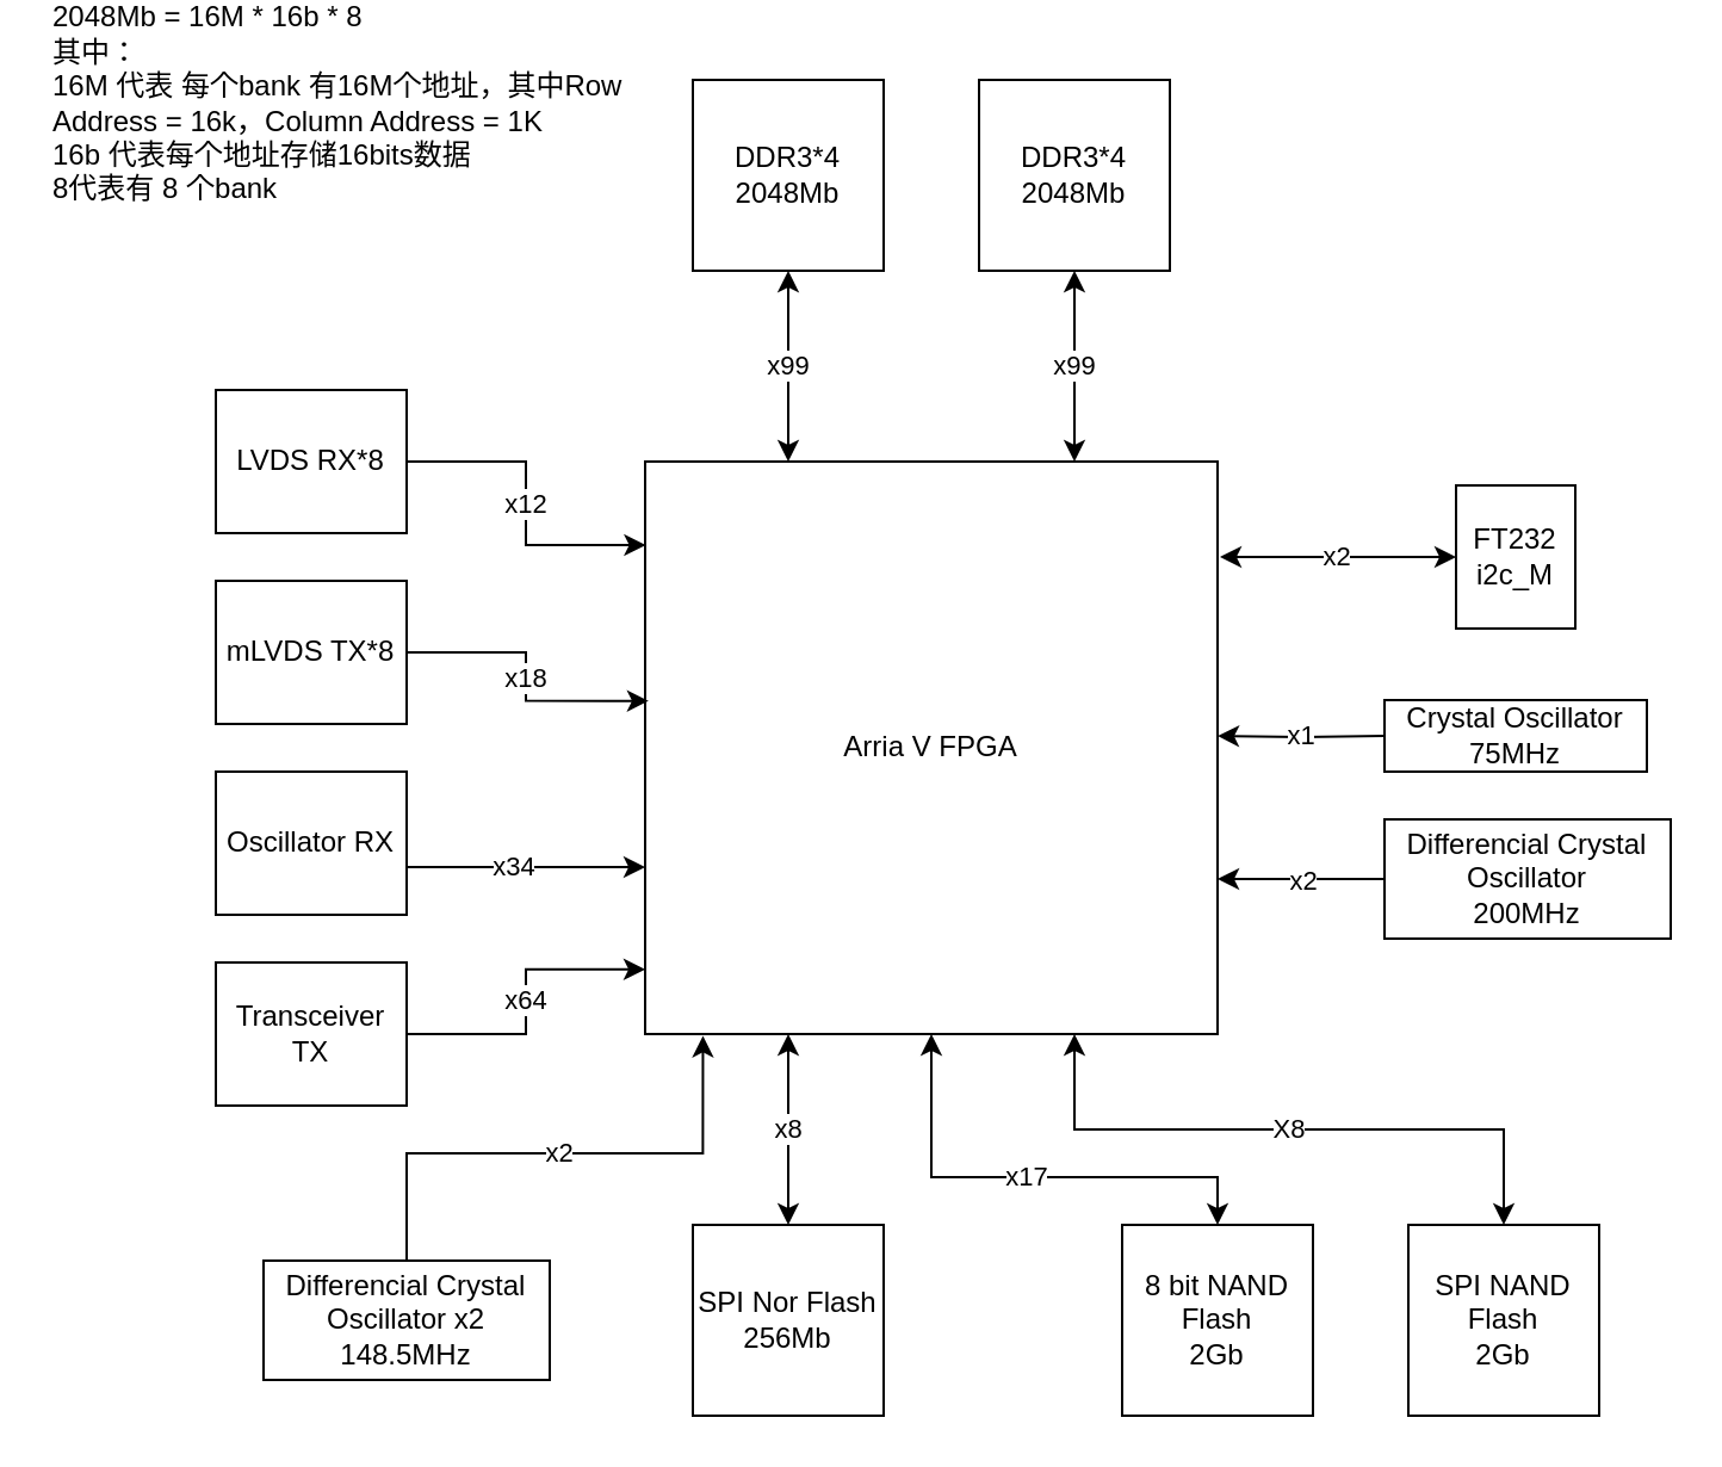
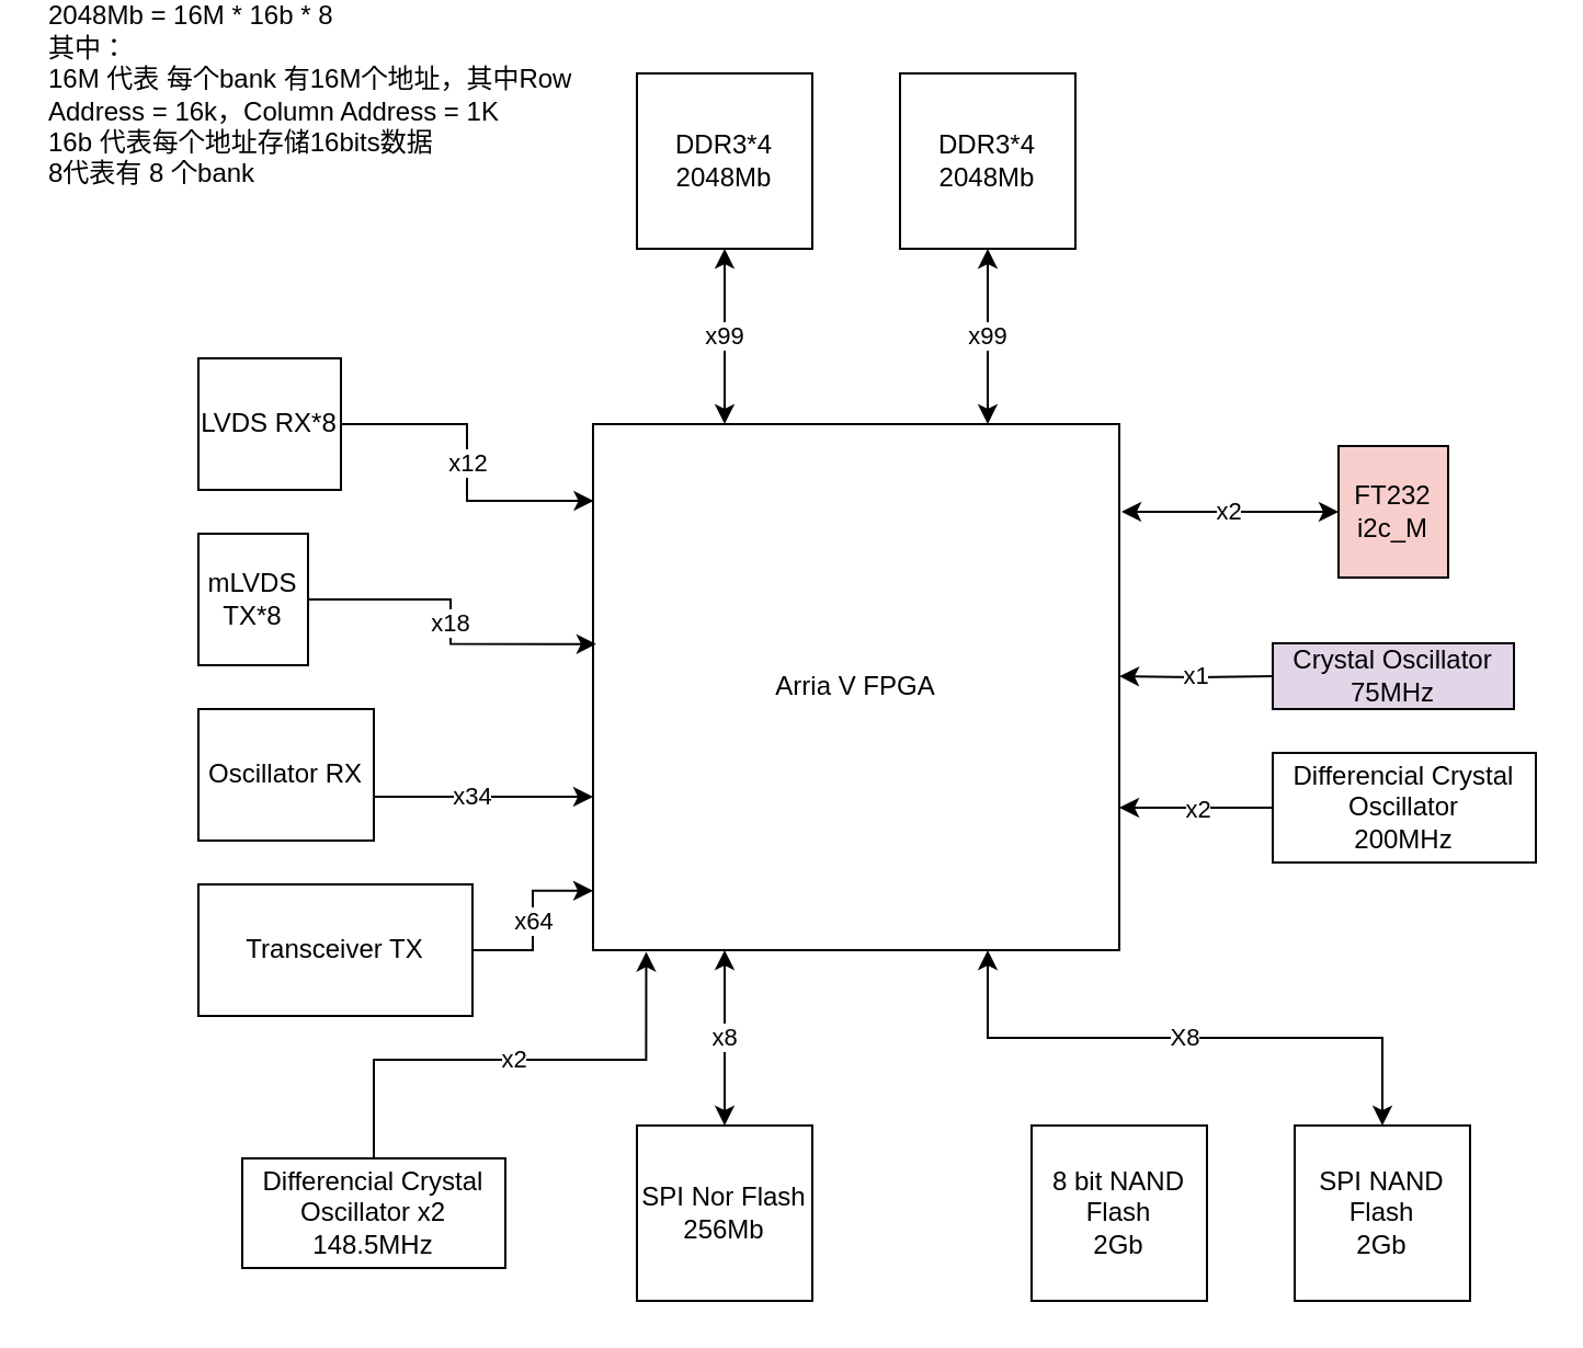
- <mxCell id="11" value="LVDS RX*8" style="rounded=0;whiteSpace=wrap;html=1;" parent="1" vertex="1"><mxGeometry x="90" y="150" width="80" height="60" as="geometry" /></mxCell>
+ <mxCell id="11" value="LVDS RX*8" style="rounded=0;whiteSpace=wrap;html=1;" parent="1" vertex="1"><mxGeometry x="90" y="150" width="65" height="60" as="geometry" /></mxCell>
- <mxCell id="14" value="FT232&lt;br&gt;i2c_M" style="rounded=0;whiteSpace=wrap;html=1;rotation=0;" parent="1" vertex="1"><mxGeometry x="610" y="190" width="50" height="60" as="geometry" /></mxCell>
+ <mxCell id="14" value="FT232&lt;br&gt;i2c_M" style="rounded=0;whiteSpace=wrap;html=1;rotation=0;fillColor=#f8cecc;" parent="1" vertex="1"><mxGeometry x="610" y="190" width="50" height="60" as="geometry" /></mxCell>
- <mxCell id="27" value="mLVDS TX*8" style="rounded=0;whiteSpace=wrap;html=1;" parent="1" vertex="1"><mxGeometry x="90" y="230" width="80" height="60" as="geometry" /></mxCell>
+ <mxCell id="27" value="mLVDS TX*8" style="rounded=0;whiteSpace=wrap;html=1;" parent="1" vertex="1"><mxGeometry x="90" y="230" width="50" height="60" as="geometry" /></mxCell>
- <mxCell id="9" value="Crystal Oscillator&lt;br&gt;75MHz" style="rounded=0;whiteSpace=wrap;html=1;rotation=0;" parent="1" vertex="1"><mxGeometry x="580" y="280" width="110" height="30" as="geometry" /></mxCell>
+ <mxCell id="9" value="Crystal Oscillator&lt;br&gt;75MHz" style="rounded=0;whiteSpace=wrap;html=1;rotation=0;fillColor=#e1d5e7;" parent="1" vertex="1"><mxGeometry x="580" y="280" width="110" height="30" as="geometry" /></mxCell>
- <mxCell id="29" value="Transceiver TX" style="rounded=0;whiteSpace=wrap;html=1;" parent="1" vertex="1"><mxGeometry x="90" y="390" width="80" height="60" as="geometry" /></mxCell>
+ <mxCell id="29" value="Transceiver TX" style="rounded=0;whiteSpace=wrap;html=1;" parent="1" vertex="1"><mxGeometry x="90" y="390" width="125" height="60" as="geometry" /></mxCell>
- <mxCell id="5" value="x17" style="edgeStyle=orthogonalEdgeStyle;rounded=0;orthogonalLoop=1;jettySize=auto;html=1;exitX=0.5;exitY=1;exitDx=0;exitDy=0;entryX=0.5;entryY=0;entryDx=0;entryDy=0;startArrow=classic;startFill=1;endArrow=classic;endFill=1;" parent="1" source="6" target="19" edge="1"><mxGeometry relative="1" as="geometry"><Array as="points"><mxPoint x="390" y="480" /><mxPoint x="510" y="480" /></Array></mxGeometry></mxCell>
